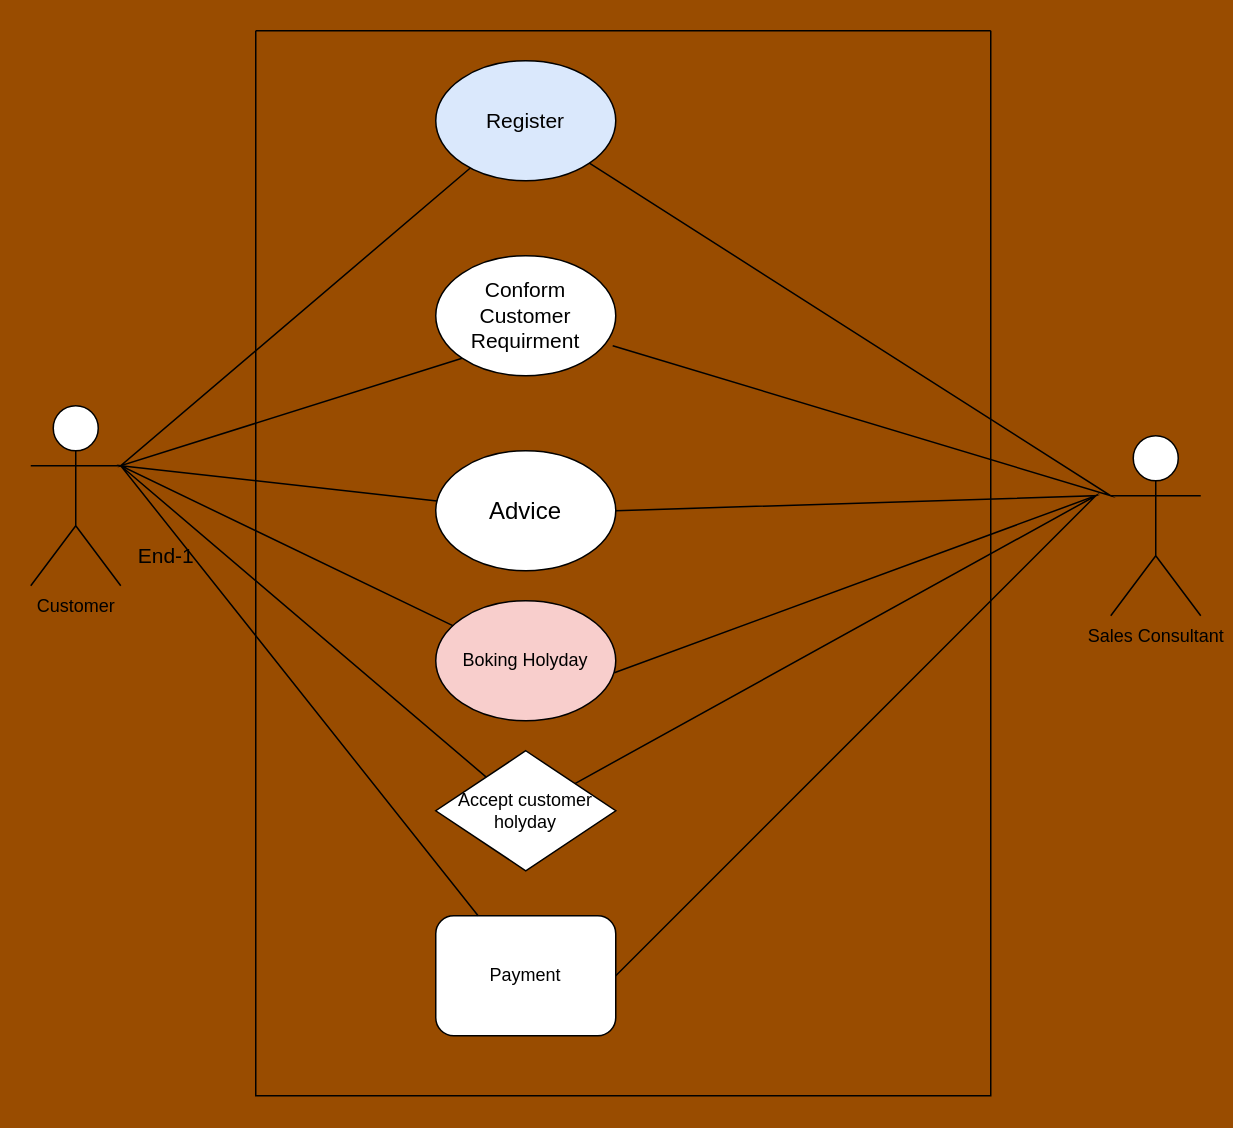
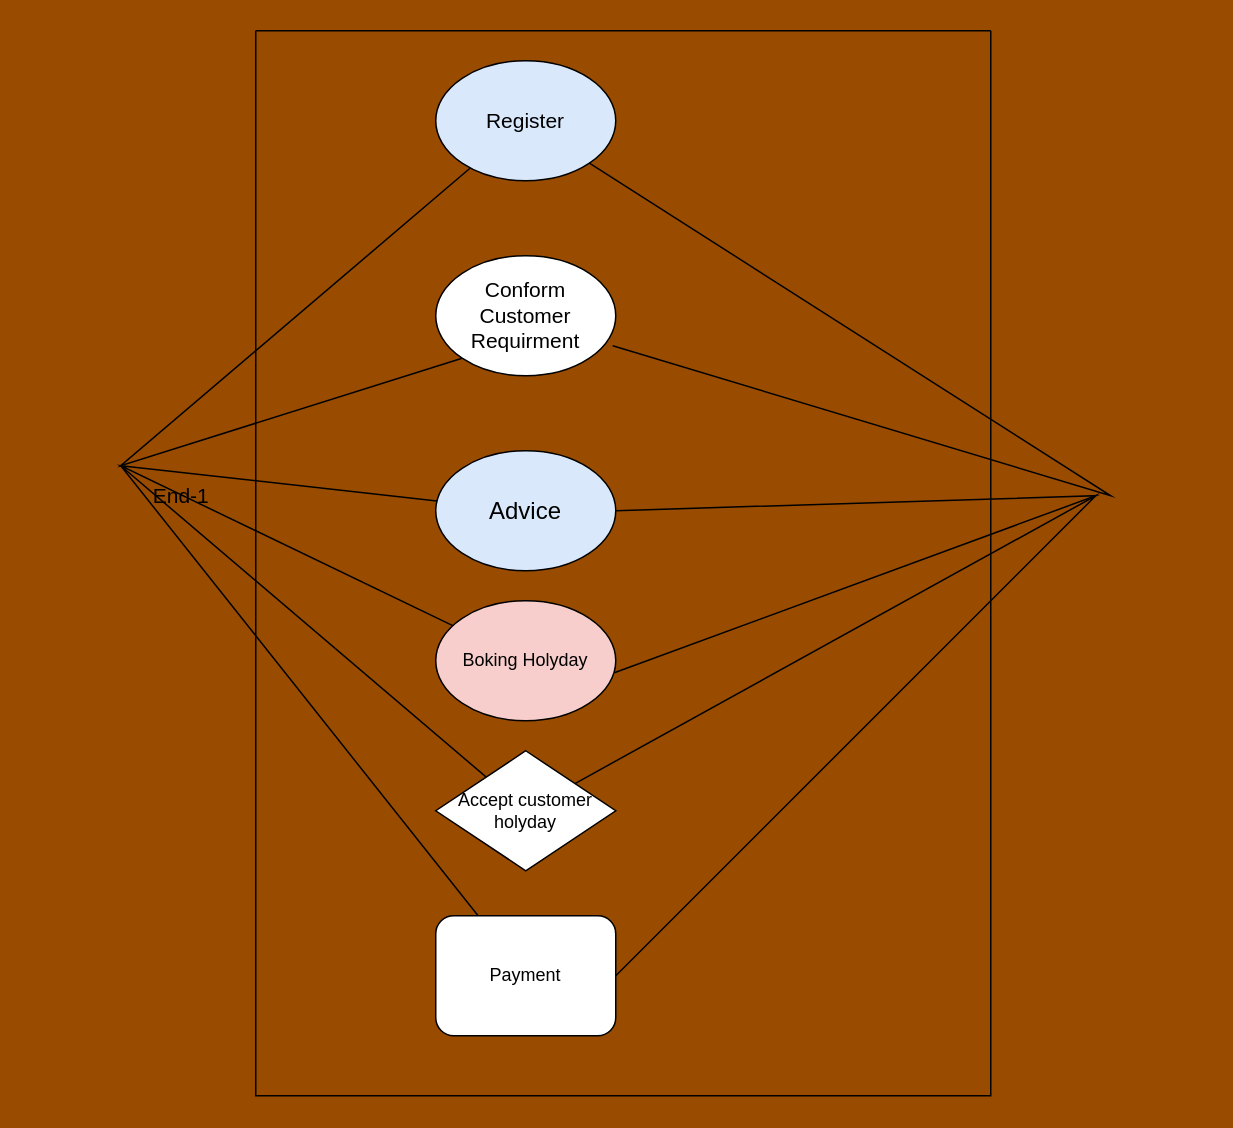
- <mxCell id="15" value="Customer" style="shape=umlActor;verticalLabelPosition=bottom;verticalAlign=top;html=1;outlineConnect=0;" vertex="1" parent="1"><mxGeometry x="20" y="270" width="60" height="120" as="geometry" /></mxCell>
- <mxCell id="7" value="&lt;font size=&quot;3&quot;&gt;Advice&lt;/font&gt;" style="ellipse;whiteSpace=wrap;html=1;" vertex="1" parent="2"><mxGeometry x="120" y="280" width="120" height="80" as="geometry" /></mxCell>
+ <mxCell id="7" value="&lt;font size=&quot;3&quot;&gt;Advice&lt;/font&gt;" style="ellipse;whiteSpace=wrap;html=1;fillColor=#dae8fc;" vertex="1" parent="2"><mxGeometry x="120" y="280" width="120" height="80" as="geometry" /></mxCell>
- <mxCell id="16" value="Sales Consultant" style="shape=umlActor;verticalLabelPosition=bottom;verticalAlign=top;html=1;outlineConnect=0;" vertex="1" parent="1"><mxGeometry x="740" y="290" width="60" height="120" as="geometry" /></mxCell>
- <mxCell id="17" value="End-1" style="text;html=1;align=center;verticalAlign=middle;resizable=0;points=[];autosize=1;strokeColor=none;fillColor=none;fontSize=14;" vertex="1" parent="1"><mxGeometry x="80" y="355" width="60" height="30" as="geometry" /></mxCell>
+ <mxCell id="17" value="End-1" style="text;html=1;align=center;verticalAlign=middle;resizable=0;points=[];autosize=1;strokeColor=none;fillColor=none;fontSize=14;" vertex="1" parent="1"><mxGeometry x="90" y="315" width="60" height="30" as="geometry" /></mxCell>
